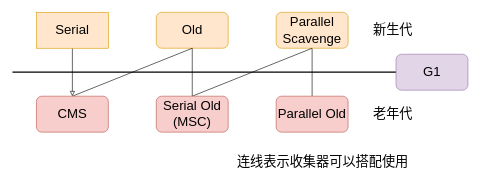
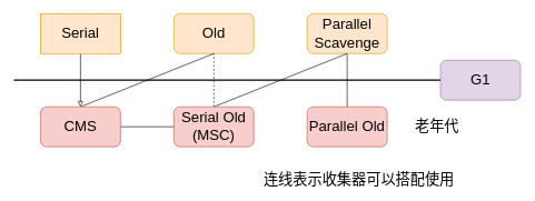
- <mxCell id="16" value="新生代" style="text;html=1;strokeColor=none;fillColor=none;align=center;verticalAlign=middle;whiteSpace=wrap;rounded=0;fontSize=22;" vertex="1" parent="1"><mxGeometry x="620" y="40" width="70" height="20" as="geometry" /></mxCell>
- <mxCell id="10" style="edgeStyle=none;rounded=0;orthogonalLoop=1;jettySize=auto;html=1;exitX=0.5;exitY=0;exitDx=0;exitDy=0;endArrow=none;endFill=0;strokeWidth=1;fontSize=22;" edge="1" parent="1" source="12" target="4"><mxGeometry relative="1" as="geometry" /></mxCell>
+ <mxCell id="10" style="edgeStyle=none;rounded=0;orthogonalLoop=1;jettySize=auto;html=1;exitX=0.5;exitY=0;exitDx=0;exitDy=0;endArrow=none;endFill=0;strokeWidth=1;fontSize=22;dashed=1;" edge="1" parent="1" source="12" target="4"><mxGeometry relative="1" as="geometry" /></mxCell>
+ <mxCell id="8" style="edgeStyle=none;rounded=0;orthogonalLoop=1;jettySize=auto;html=1;exitX=1;exitY=0.5;exitDx=0;exitDy=0;endArrow=none;endFill=0;strokeWidth=1;fontSize=22;" edge="1" parent="1" source="9" target="12"><mxGeometry relative="1" as="geometry" /></mxCell>
